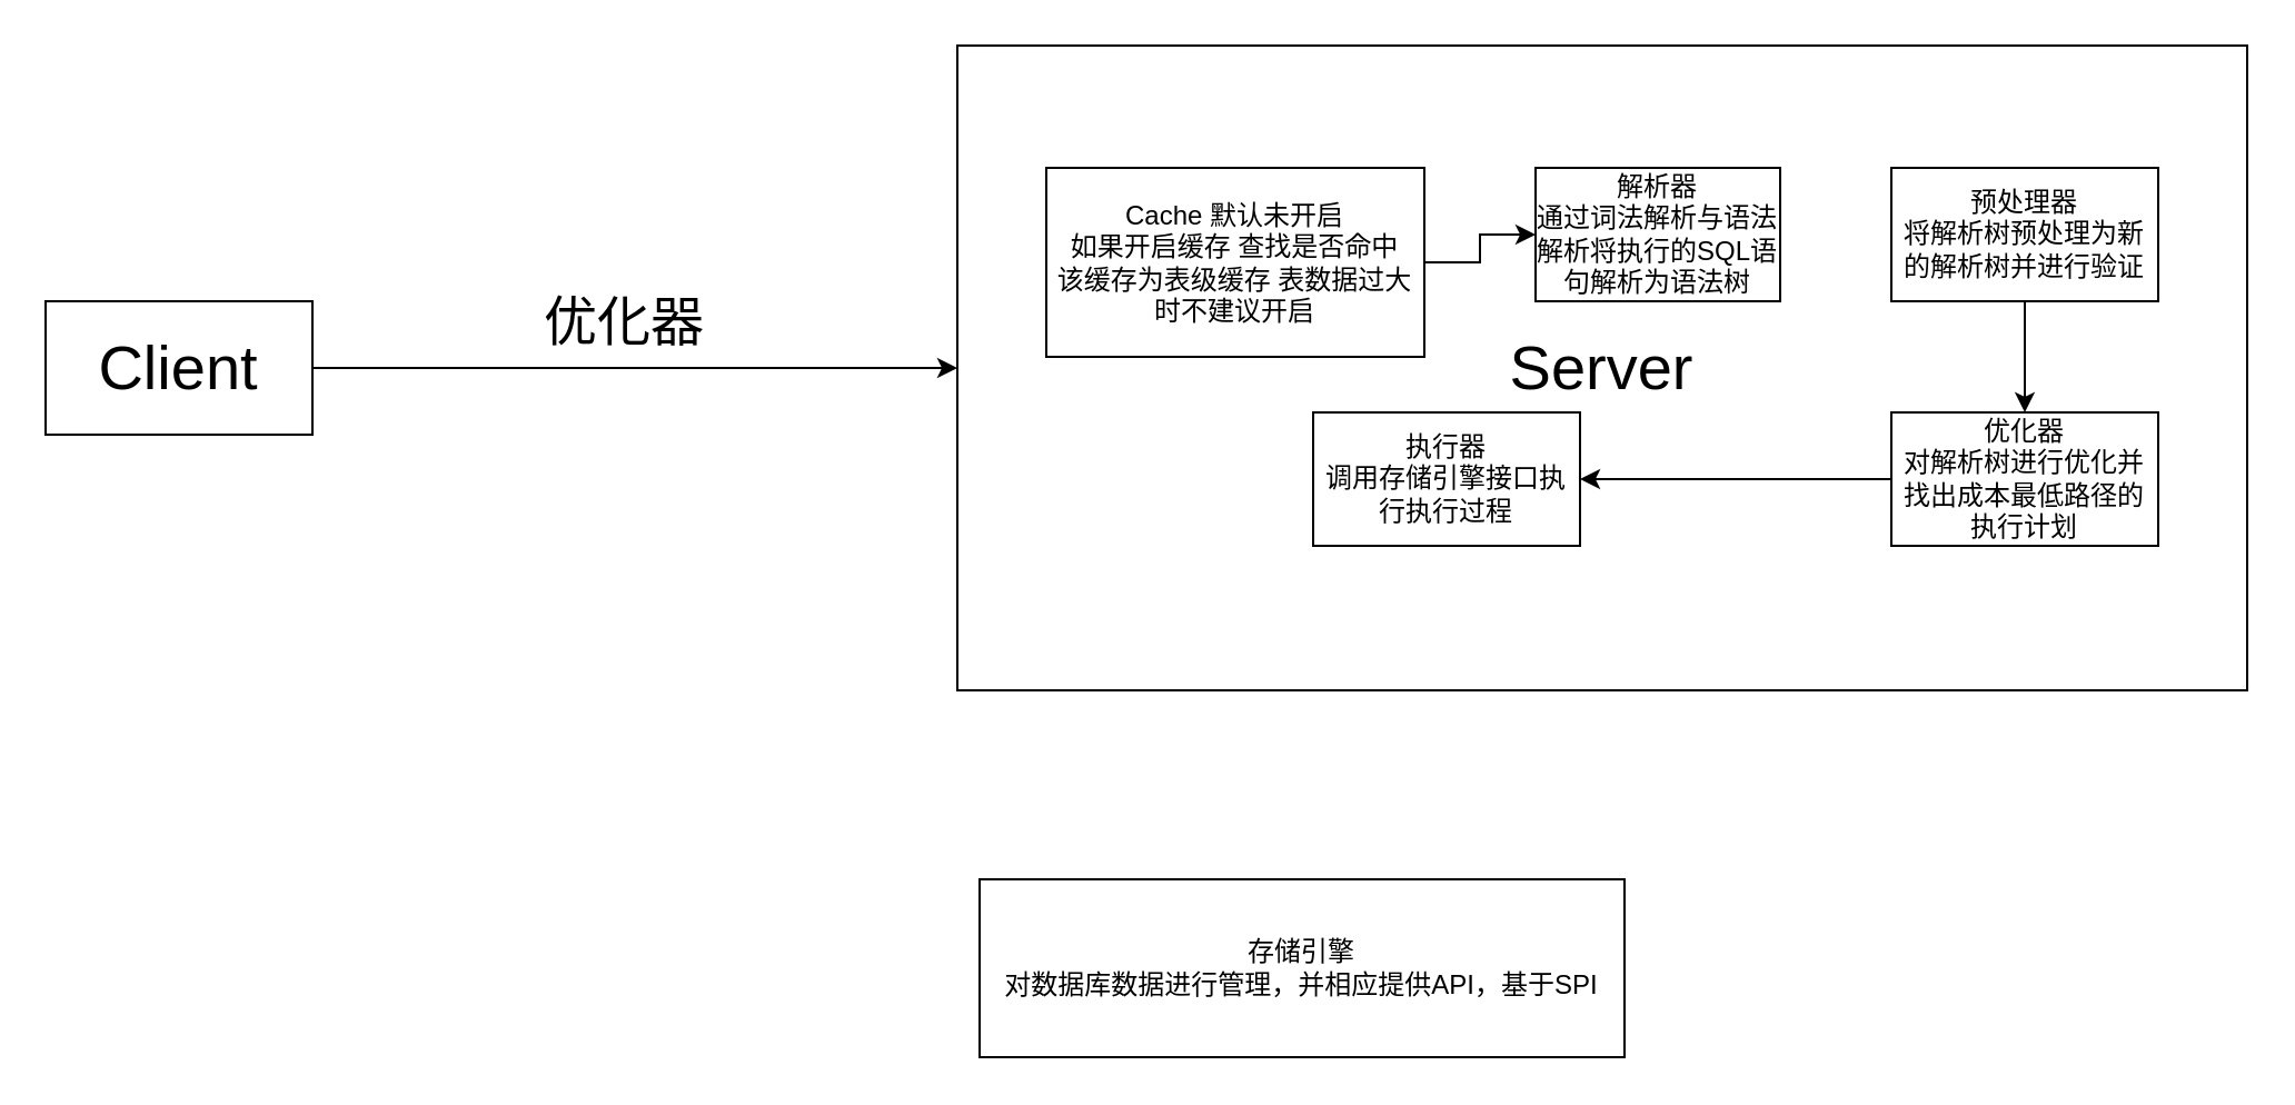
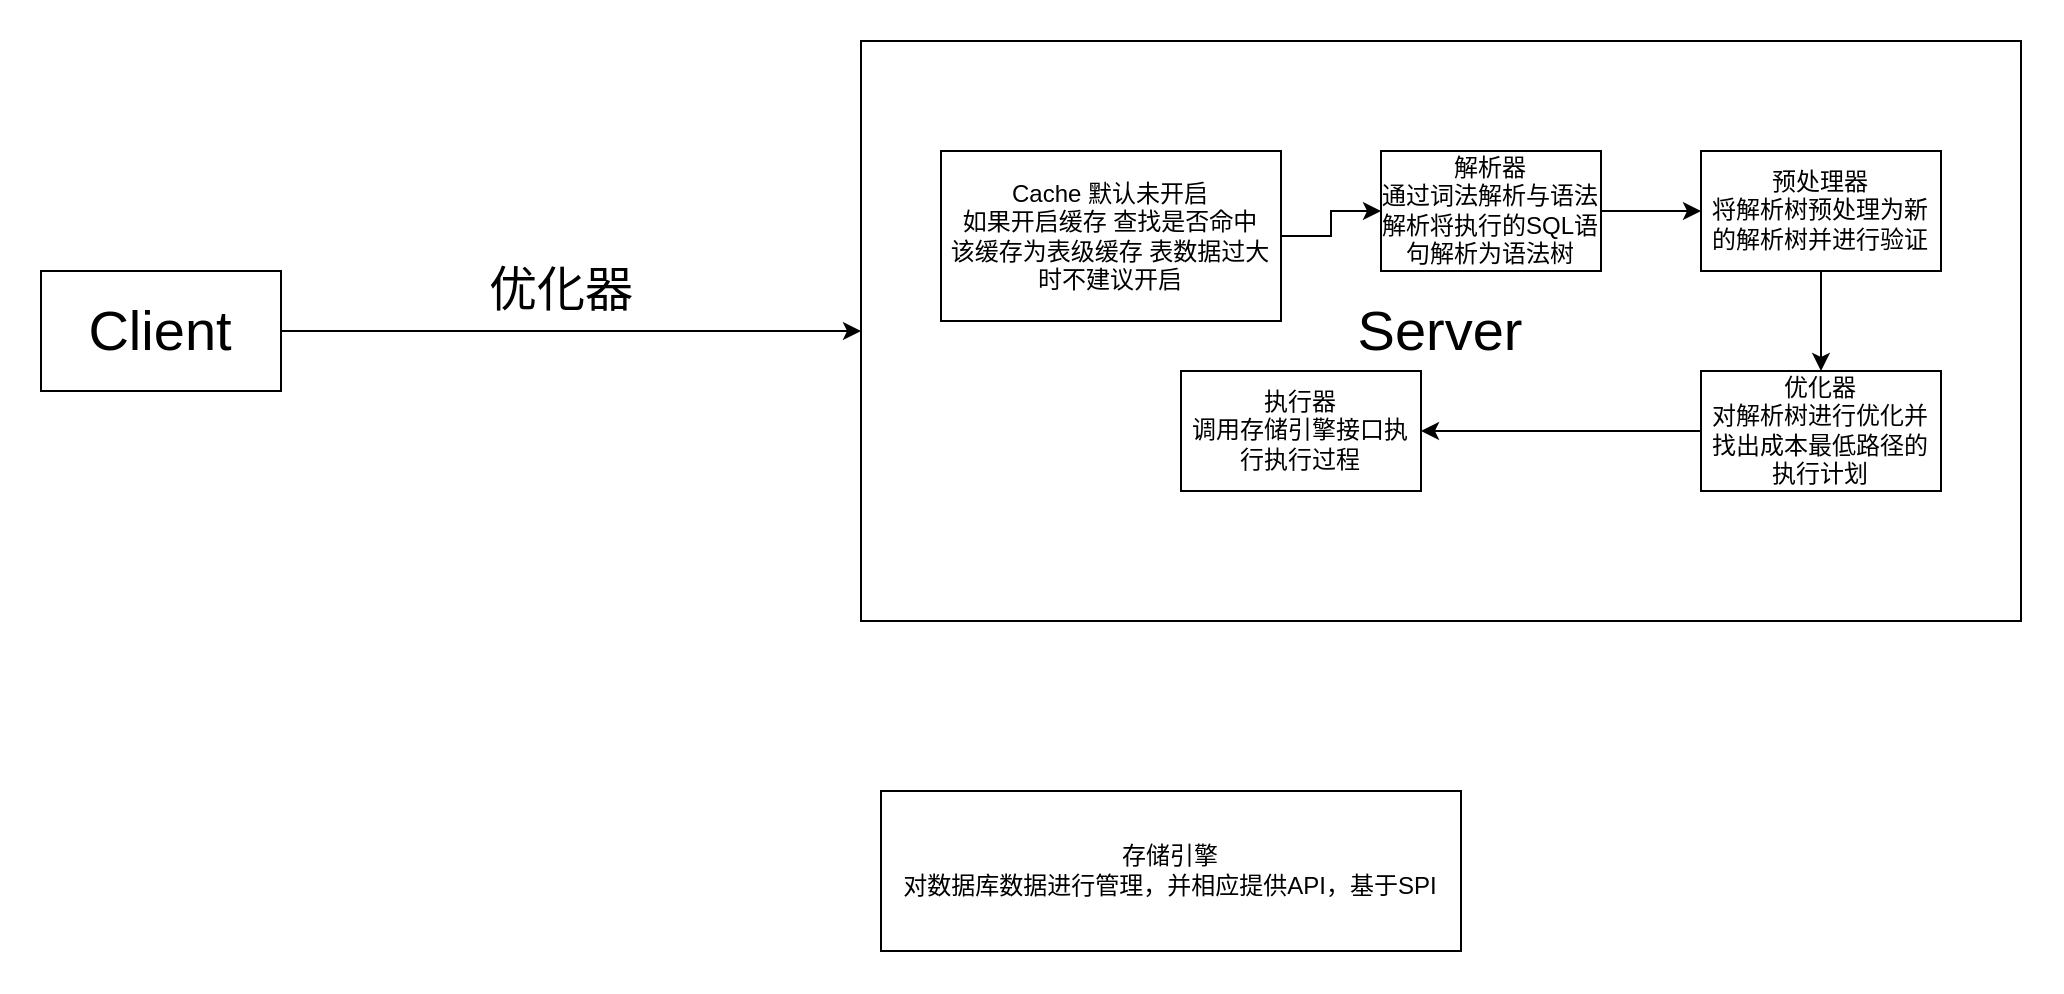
+ <mxCell id="8" style="edgeStyle=orthogonalEdgeStyle;rounded=0;orthogonalLoop=1;jettySize=auto;html=1;entryX=0;entryY=0.5;entryDx=0;entryDy=0;" parent="1" source="9" target="11" edge="1"><mxGeometry relative="1" as="geometry" /></mxCell>
